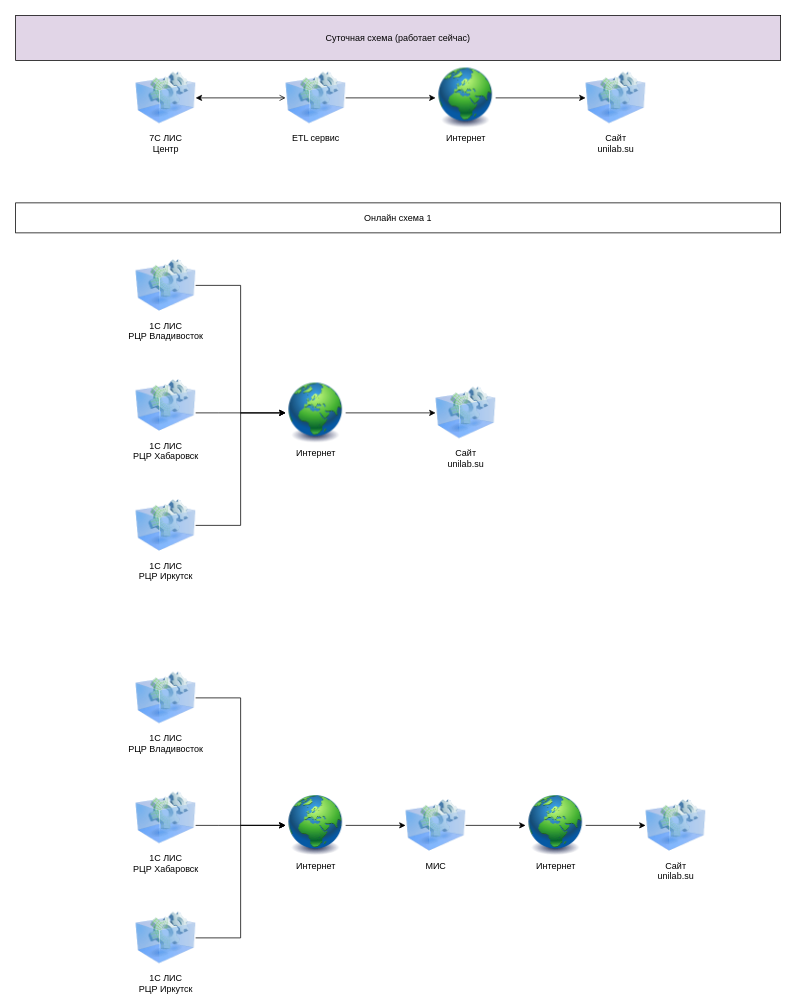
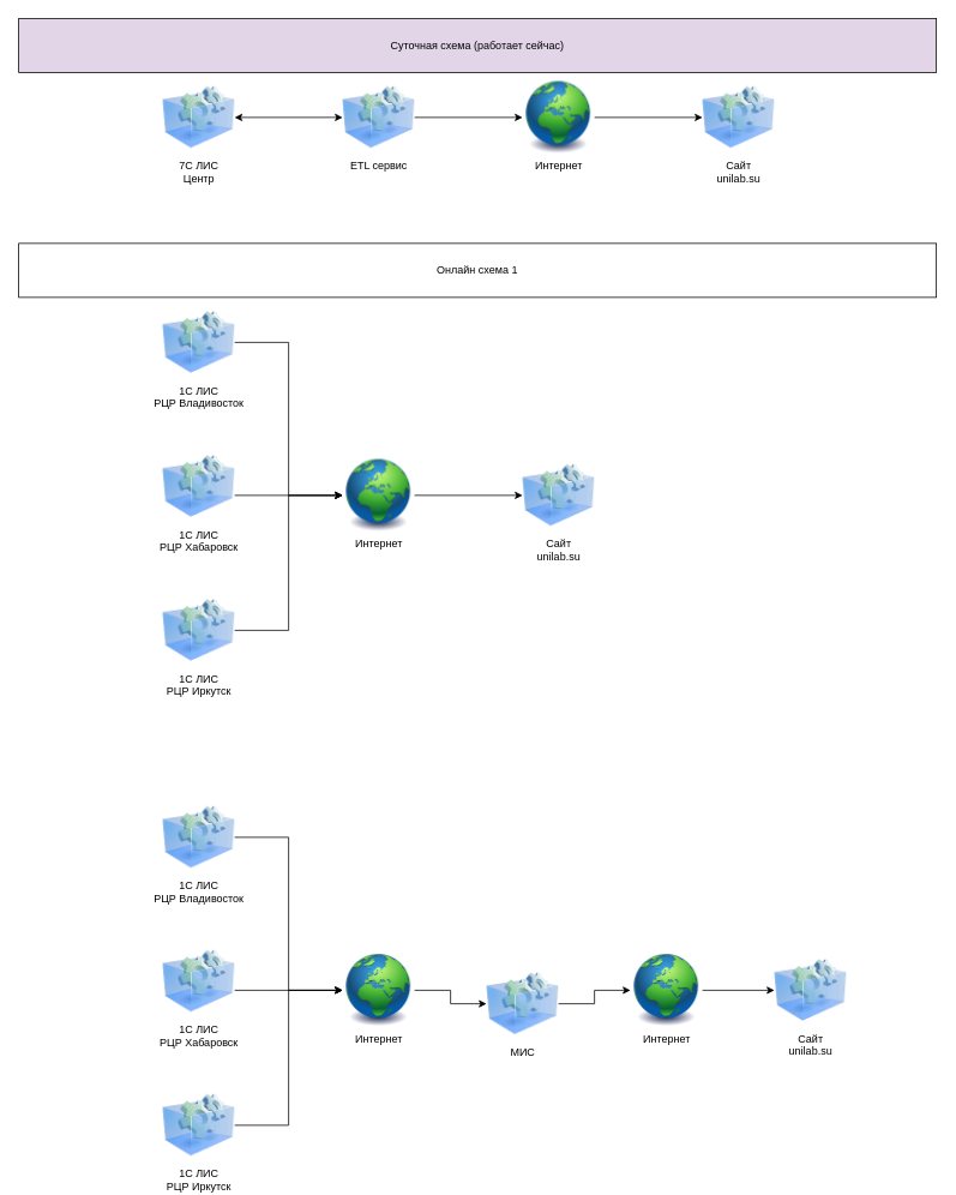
- <mxCell id="2" style="edgeStyle=orthogonalEdgeStyle;rounded=0;orthogonalLoop=1;jettySize=auto;html=1;entryX=0;entryY=0.5;entryDx=0;entryDy=0;startArrow=classic;startFill=1;endArrow=open;" edge="1" parent="1" source="3" target="7"><mxGeometry relative="1" as="geometry" /></mxCell>
+ <mxCell id="2" style="edgeStyle=orthogonalEdgeStyle;rounded=0;orthogonalLoop=1;jettySize=auto;html=1;entryX=0;entryY=0.5;entryDx=0;entryDy=0;startArrow=classic;startFill=1;" edge="1" parent="1" source="3" target="7"><mxGeometry relative="1" as="geometry" /></mxCell>
- <mxCell id="19" value="Онлайн схема 1" style="rounded=0;whiteSpace=wrap;html=1;" vertex="1" parent="1"><mxGeometry x="20" y="270" width="1020" height="40" as="geometry" /></mxCell>
+ <mxCell id="19" value="Онлайн схема 1" style="rounded=0;whiteSpace=wrap;html=1;" vertex="1" parent="1"><mxGeometry x="20" y="270" width="1020" height="60" as="geometry" /></mxCell>
- <mxCell id="30" value="МИС" style="image;html=1;image=img/lib/clip_art/computers/Virtual_Application_128x128.png" vertex="1" parent="1"><mxGeometry x="540" y="1060" width="80" height="80" as="geometry" /></mxCell>
+ <mxCell id="30" value="МИС" style="image;html=1;image=img/lib/clip_art/computers/Virtual_Application_128x128.png" vertex="1" parent="1"><mxGeometry x="540" y="1075" width="80" height="80" as="geometry" /></mxCell>
